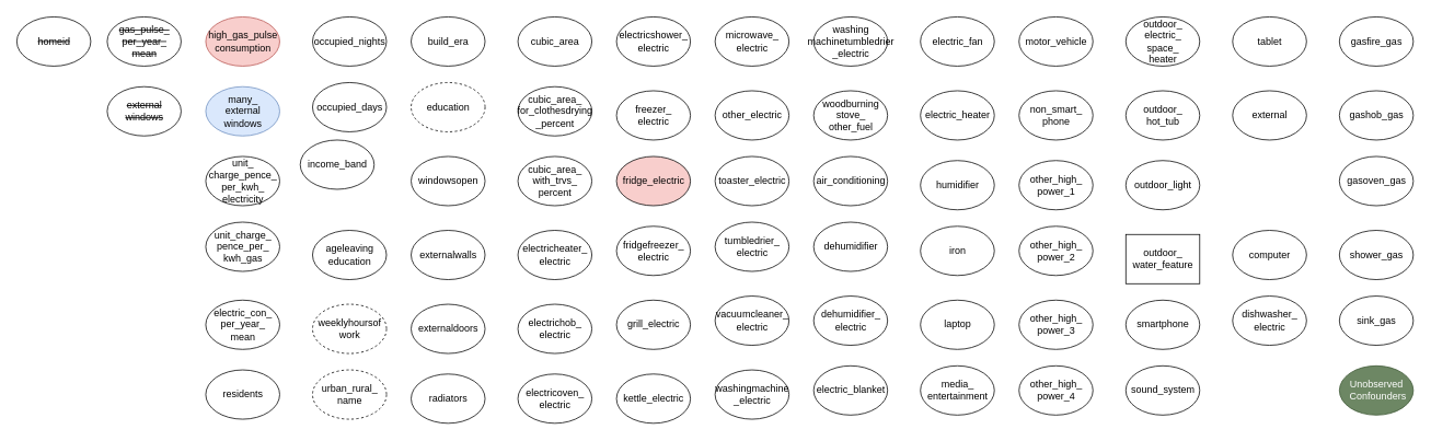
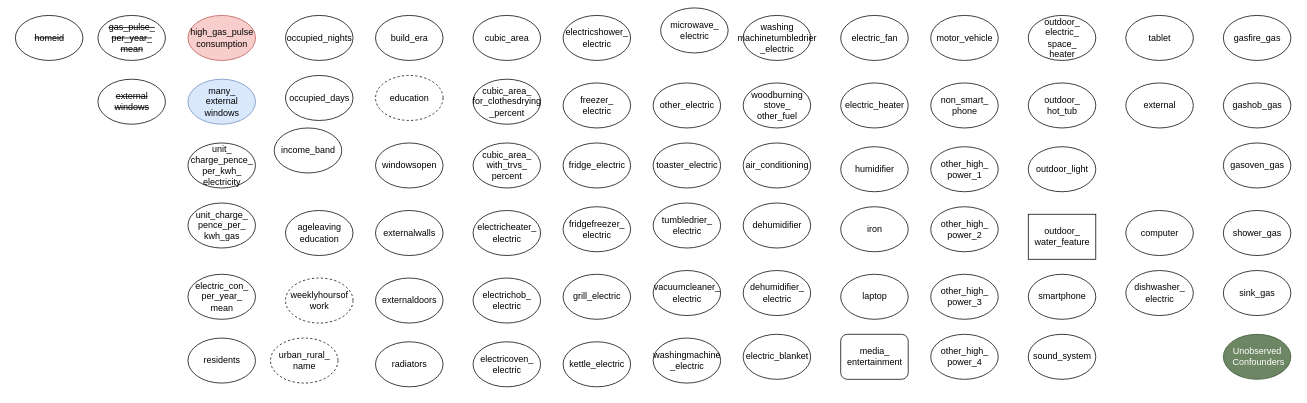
- <mxCell id="42" value="microwave_&lt;br&gt;electric" style="ellipse;html=1;shadow=0;sketch=0;overflow=visible;" parent="1" vertex="1"><mxGeometry x="870" y="20" width="90" height="60" as="geometry" /></mxCell>
+ <mxCell id="42" value="microwave_&lt;br&gt;electric" style="ellipse;html=1;shadow=0;sketch=0;overflow=visible;" parent="1" vertex="1"><mxGeometry x="880" y="10" width="90" height="60" as="geometry" /></mxCell>
- <mxCell id="22" value="fridge_electric" style="ellipse;html=1;shadow=0;sketch=0;overflow=visible;fillColor=#f8cecc;" parent="1" vertex="1"><mxGeometry x="750" y="190" width="90" height="60" as="geometry" /></mxCell>
+ <mxCell id="22" value="fridge_electric" style="ellipse;html=1;shadow=0;sketch=0;overflow=visible;" parent="1" vertex="1"><mxGeometry x="750" y="190" width="90" height="60" as="geometry" /></mxCell>
- <mxCell id="57" value="media_&lt;br&gt;entertainment" style="ellipse;html=1;shadow=0;sketch=0;overflow=visible;" parent="1" vertex="1"><mxGeometry x="1120" y="445" width="90" height="60" as="geometry" /></mxCell>
+ <mxCell id="57" value="media_&lt;br&gt;entertainment" style="html=1;shadow=0;sketch=0;overflow=visible;rounded=1;" parent="1" vertex="1"><mxGeometry x="1120" y="445" width="90" height="60" as="geometry" /></mxCell>
- <mxCell id="5" value="urban_rural_&lt;br&gt;name" style="ellipse;html=1;shadow=0;sketch=0;overflow=visible;dashed=1;" parent="1" vertex="1"><mxGeometry x="380" y="450" width="90" height="60" as="geometry" /></mxCell>
+ <mxCell id="5" value="urban_rural_&lt;br&gt;name" style="ellipse;html=1;shadow=0;sketch=0;overflow=visible;dashed=1;" parent="1" vertex="1"><mxGeometry x="360" y="450" width="90" height="60" as="geometry" /></mxCell>
